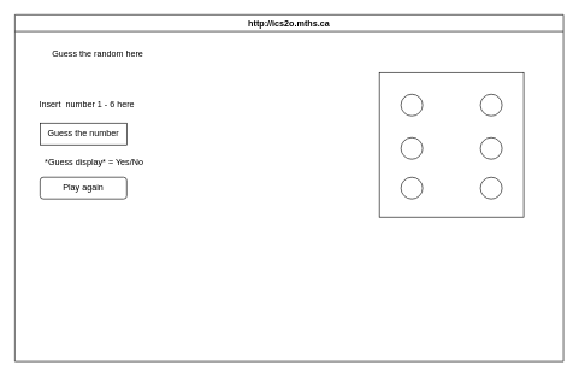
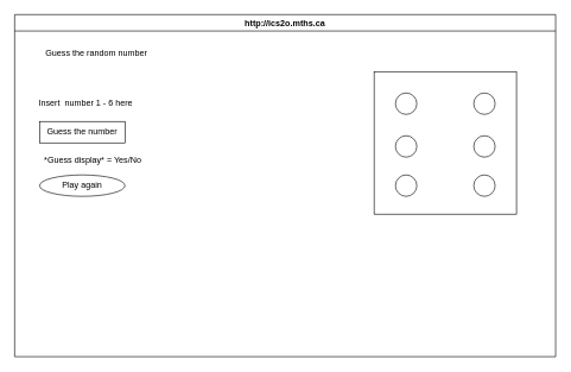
- <mxCell id="3" value="Guess the random here" style="text;html=1;strokeColor=none;fillColor=none;align=center;verticalAlign=middle;whiteSpace=wrap;rounded=0;" vertex="1" parent="2"><mxGeometry x="20" y="40" width="190" height="30" as="geometry" /></mxCell>
+ <mxCell id="3" value="Guess the random number" style="text;html=1;strokeColor=none;fillColor=none;align=center;verticalAlign=middle;whiteSpace=wrap;rounded=0;" vertex="1" parent="2"><mxGeometry x="20" y="40" width="190" height="30" as="geometry" /></mxCell>
- <mxCell id="6" value="Play again" style="rounded=1;whiteSpace=wrap;html=1;" vertex="1" parent="2"><mxGeometry x="35" y="225" width="120" height="30" as="geometry" /></mxCell>
+ <mxCell id="6" value="Play again" style="ellipse;whiteSpace=wrap;html=1;" vertex="1" parent="2"><mxGeometry x="35" y="225" width="120" height="30" as="geometry" /></mxCell>
